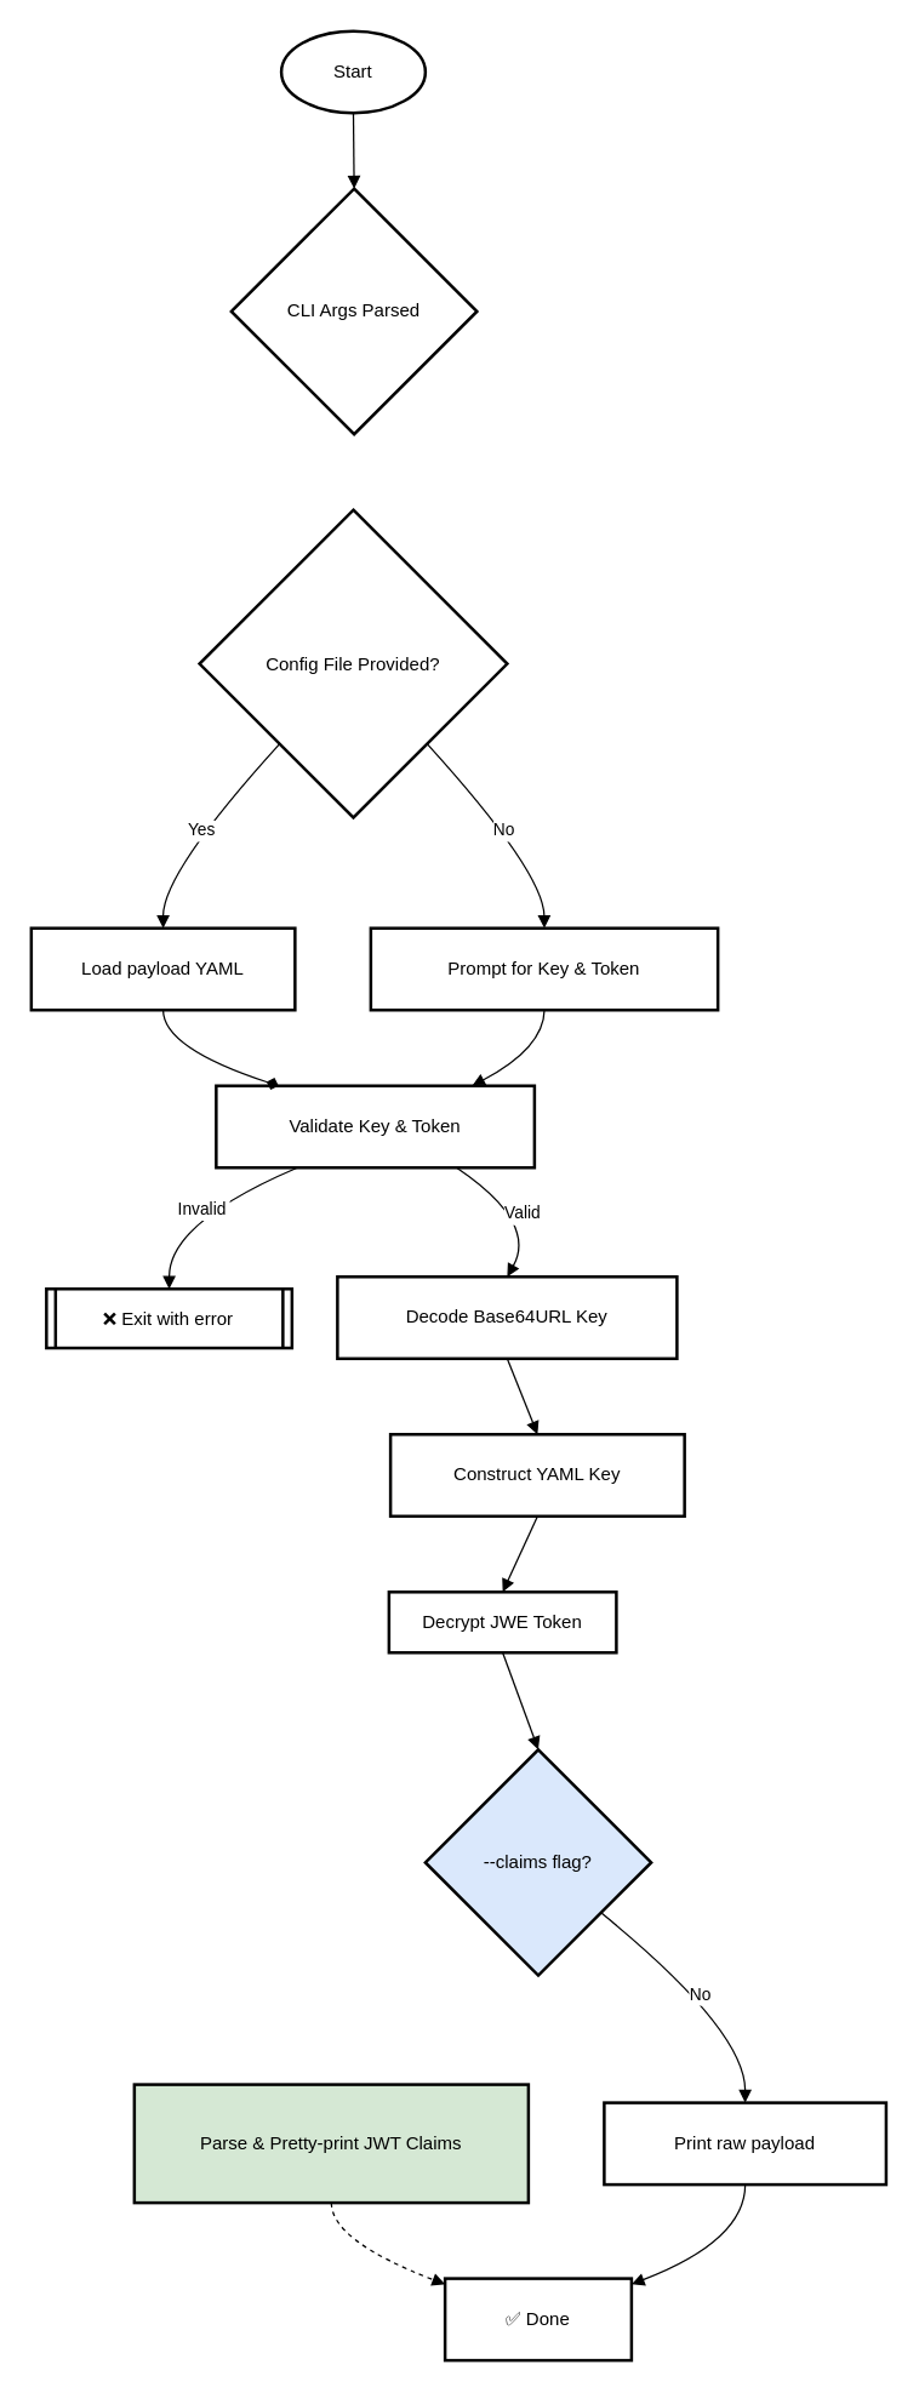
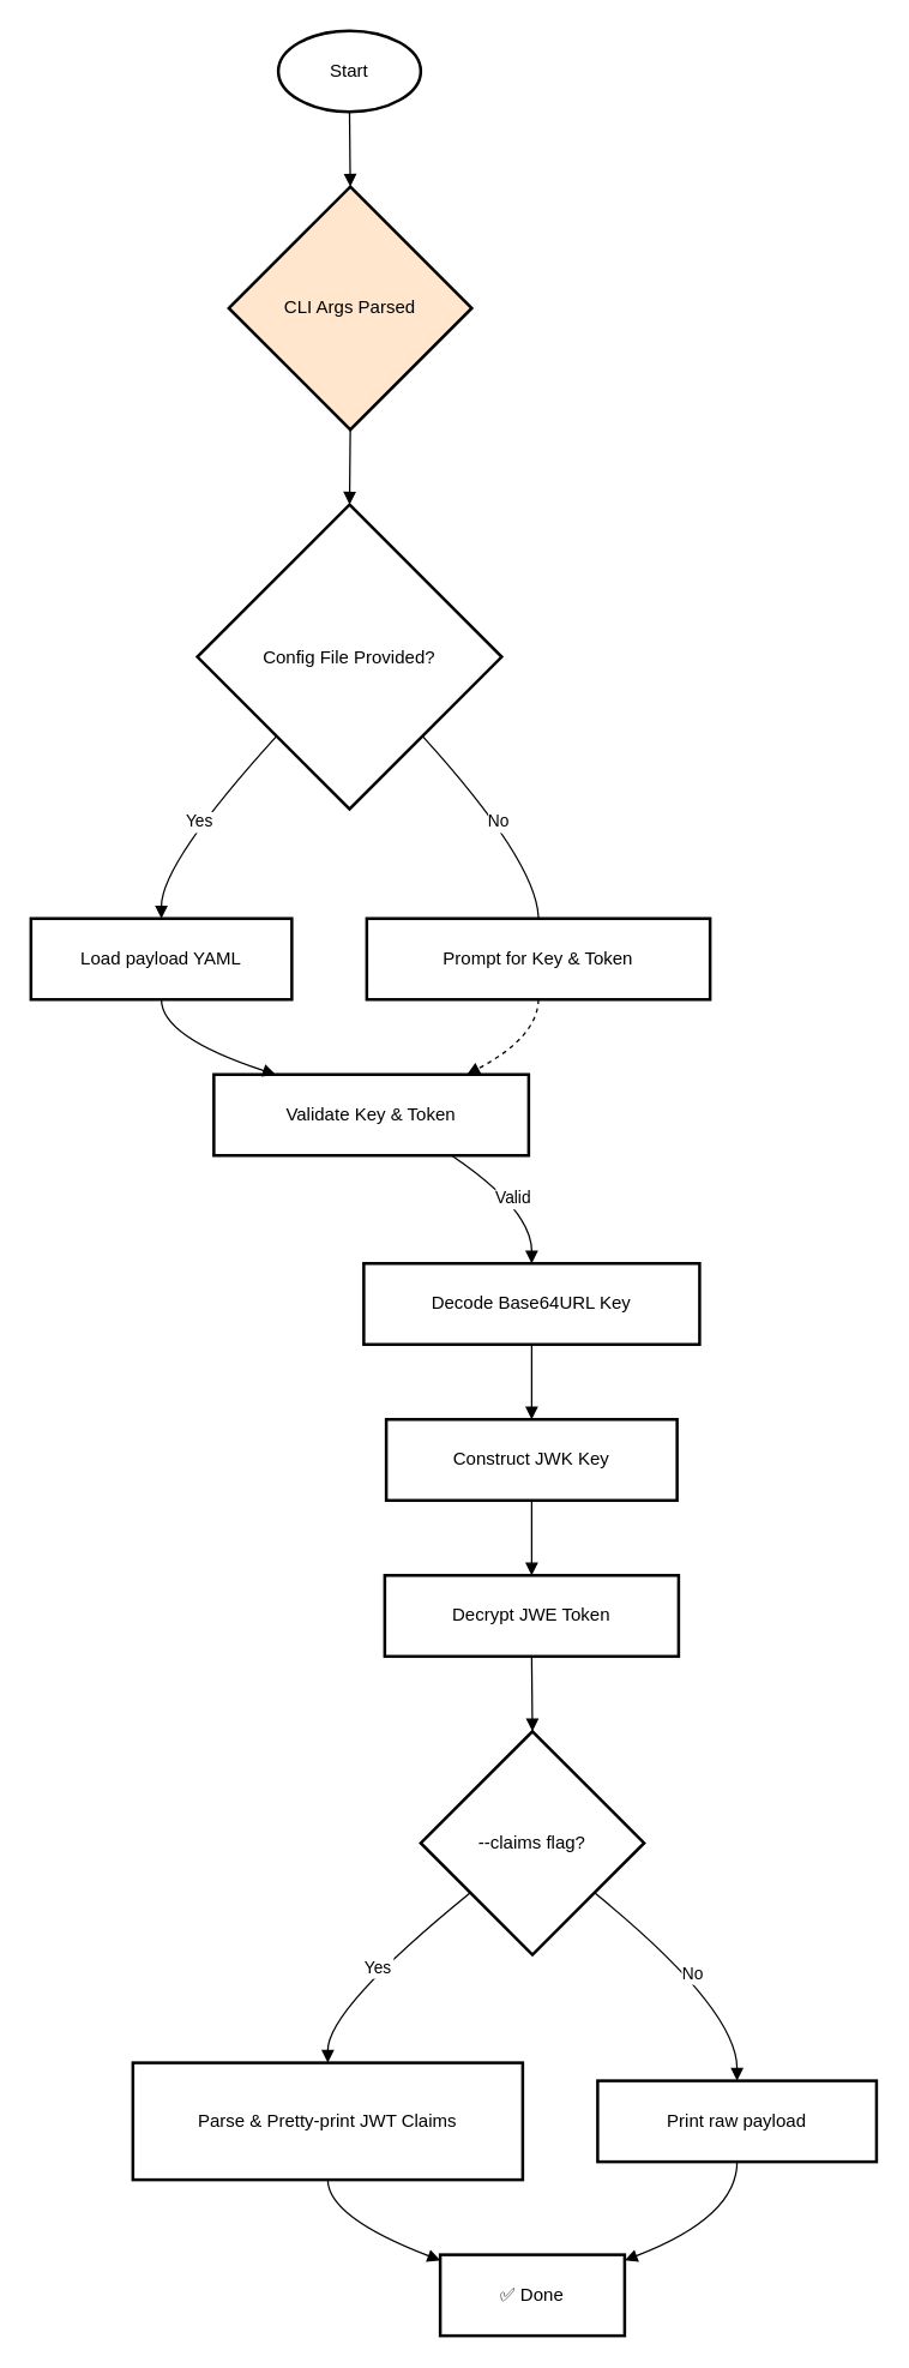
- <mxCell id="3" value="CLI Args Parsed" style="rhombus;strokeWidth=2;whiteSpace=wrap;" vertex="1" parent="1"><mxGeometry x="152" y="124" width="162" height="162" as="geometry" /></mxCell>
+ <mxCell id="3" value="CLI Args Parsed" style="rhombus;strokeWidth=2;whiteSpace=wrap;fillColor=#ffe6cc;" vertex="1" parent="1"><mxGeometry x="152" y="124" width="162" height="162" as="geometry" /></mxCell>
+ <mxCell id="17" value="" style="curved=1;startArrow=none;endArrow=block;exitX=0.5;exitY=1;entryX=0.5;entryY=0;rounded=0;" edge="1" parent="1" source="3" target="4"><mxGeometry relative="1" as="geometry"><Array as="points" /></mxGeometry></mxCell>
- <mxCell id="19" value="No" style="curved=1;startArrow=none;endArrow=block;exitX=0.96;exitY=1;entryX=0.5;entryY=-0.01;rounded=0;" edge="1" parent="1" source="4" target="6"><mxGeometry relative="1" as="geometry"><Array as="points"><mxPoint x="358" y="575" /></Array></mxGeometry></mxCell>
+ <mxCell id="19" value="No" style="curved=1;startArrow=none;endArrow=none;exitX=0.96;exitY=1;entryX=0.5;entryY=-0.01;rounded=0;" edge="1" parent="1" source="4" target="6"><mxGeometry relative="1" as="geometry"><Array as="points"><mxPoint x="358" y="575" /></Array></mxGeometry></mxCell>
- <mxCell id="21" value="" style="curved=1;startArrow=none;endArrow=block;exitX=0.5;exitY=0.99;entryX=0.81;entryY=-0.01;rounded=0;" edge="1" parent="1" source="6" target="7"><mxGeometry relative="1" as="geometry"><Array as="points"><mxPoint x="358" y="691" /></Array></mxGeometry></mxCell>
+ <mxCell id="21" value="" style="curved=1;startArrow=none;endArrow=block;exitX=0.5;exitY=0.99;entryX=0.81;entryY=-0.01;rounded=0;dashed=1;" edge="1" parent="1" source="6" target="7"><mxGeometry relative="1" as="geometry"><Array as="points"><mxPoint x="358" y="691" /></Array></mxGeometry></mxCell>
- <mxCell id="20" value="" style="curved=1;startArrow=none;endArrow=diamond;exitX=0.5;exitY=0.99;entryX=0.19;entryY=-0.01;rounded=0;" edge="1" parent="1" source="5" target="7"><mxGeometry relative="1" as="geometry"><Array as="points"><mxPoint x="107" y="691" /></Array></mxGeometry></mxCell>
+ <mxCell id="20" value="" style="curved=1;startArrow=none;endArrow=block;exitX=0.5;exitY=0.99;entryX=0.19;entryY=-0.01;rounded=0;" edge="1" parent="1" source="5" target="7"><mxGeometry relative="1" as="geometry"><Array as="points"><mxPoint x="107" y="691" /></Array></mxGeometry></mxCell>
- <mxCell id="22" value="Invalid" style="curved=1;startArrow=none;endArrow=block;exitX=0.26;exitY=0.99;entryX=0.5;entryY=-0.01;rounded=0;" edge="1" parent="1" source="7" target="8"><mxGeometry relative="1" as="geometry"><Array as="points"><mxPoint x="111" y="806" /></Array></mxGeometry></mxCell>
- <mxCell id="9" value="Decode Base64URL Key" style="whiteSpace=wrap;strokeWidth=2;" vertex="1" parent="1"><mxGeometry x="222" y="842" width="224" height="54" as="geometry" /></mxCell>
+ <mxCell id="9" value="Decode Base64URL Key" style="whiteSpace=wrap;strokeWidth=2;" vertex="1" parent="1"><mxGeometry x="242" y="842" width="224" height="54" as="geometry" /></mxCell>
- <mxCell id="8" value="❌ Exit with error" style="strokeWidth=2;shape=process;whiteSpace=wrap;size=0.04;" vertex="1" parent="1"><mxGeometry x="30" y="850" width="162" height="39" as="geometry" /></mxCell>
- <mxCell id="10" value="Construct YAML Key" style="whiteSpace=wrap;strokeWidth=2;" vertex="1" parent="1"><mxGeometry x="257" y="946" width="194" height="54" as="geometry" /></mxCell>
+ <mxCell id="10" value="Construct JWK Key" style="whiteSpace=wrap;strokeWidth=2;" vertex="1" parent="1"><mxGeometry x="257" y="946" width="194" height="54" as="geometry" /></mxCell>
- <mxCell id="11" value="Decrypt JWE Token" style="whiteSpace=wrap;strokeWidth=2;" vertex="1" parent="1"><mxGeometry x="256" y="1050" width="150" height="40" as="geometry" /></mxCell>
+ <mxCell id="11" value="Decrypt JWE Token" style="whiteSpace=wrap;strokeWidth=2;" vertex="1" parent="1"><mxGeometry x="256" y="1050" width="196" height="54" as="geometry" /></mxCell>
- <mxCell id="12" value="--claims flag?" style="rhombus;strokeWidth=2;whiteSpace=wrap;fillColor=#dae8fc;" vertex="1" parent="1"><mxGeometry x="280" y="1154" width="149" height="149" as="geometry" /></mxCell>
+ <mxCell id="12" value="--claims flag?" style="rhombus;strokeWidth=2;whiteSpace=wrap;" vertex="1" parent="1"><mxGeometry x="280" y="1154" width="149" height="149" as="geometry" /></mxCell>
+ <mxCell id="27" value="Yes" style="curved=1;startArrow=none;endArrow=block;exitX=0;exitY=0.9;entryX=0.5;entryY=0;rounded=0;" edge="1" parent="1" source="12" target="13"><mxGeometry relative="1" as="geometry"><Array as="points"><mxPoint x="218" y="1339" /></Array></mxGeometry></mxCell>
- <mxCell id="13" value="Parse &amp; Pretty-print JWT Claims" style="whiteSpace=wrap;strokeWidth=2;fillColor=#d5e8d4;" vertex="1" parent="1"><mxGeometry x="88" y="1375" width="260" height="78" as="geometry" /></mxCell>
+ <mxCell id="13" value="Parse &amp; Pretty-print JWT Claims" style="whiteSpace=wrap;strokeWidth=2;" vertex="1" parent="1"><mxGeometry x="88" y="1375" width="260" height="78" as="geometry" /></mxCell>
- <mxCell id="29" value="" style="curved=1;startArrow=none;endArrow=block;exitX=0.5;exitY=1;entryX=0;entryY=0.07;rounded=0;dashed=1;" edge="1" parent="1" source="13" target="15"><mxGeometry relative="1" as="geometry"><Array as="points"><mxPoint x="218" y="1478" /></Array></mxGeometry></mxCell>
+ <mxCell id="29" value="" style="curved=1;startArrow=none;endArrow=block;exitX=0.5;exitY=1;entryX=0;entryY=0.07;rounded=0;" edge="1" parent="1" source="13" target="15"><mxGeometry relative="1" as="geometry"><Array as="points"><mxPoint x="218" y="1478" /></Array></mxGeometry></mxCell>
